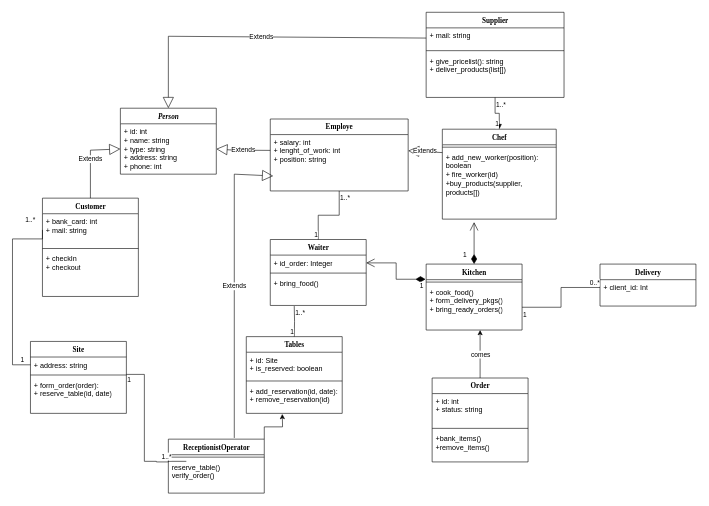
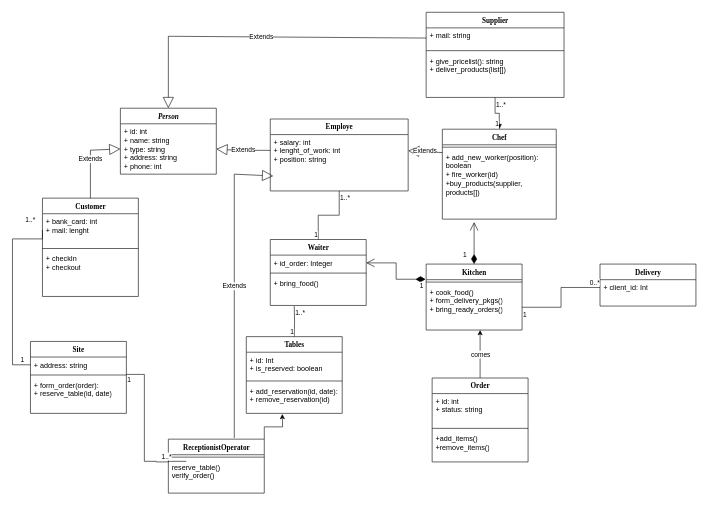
- <mxCell id="12" value="&lt;div&gt;+ bank_card: int&lt;br&gt;&lt;/div&gt;&lt;div&gt;+ mail: string&lt;/div&gt;&lt;div&gt;&lt;br&gt;&lt;/div&gt;&lt;div&gt;&lt;br&gt;&lt;/div&gt;" style="text;html=1;strokeColor=none;fillColor=none;align=left;verticalAlign=top;spacingLeft=4;spacingRight=4;whiteSpace=wrap;overflow=hidden;rotatable=0;points=[[0,0.5],[1,0.5]];portConstraint=eastwest;" vertex="1" parent="11"><mxGeometry y="26" width="160" height="54" as="geometry" /></mxCell>
+ <mxCell id="12" value="&lt;div&gt;+ bank_card: int&lt;br&gt;&lt;/div&gt;&lt;div&gt;+ mail: lenght&lt;/div&gt;&lt;div&gt;&lt;br&gt;&lt;/div&gt;&lt;div&gt;&lt;br&gt;&lt;/div&gt;" style="text;html=1;strokeColor=none;fillColor=none;align=left;verticalAlign=top;spacingLeft=4;spacingRight=4;whiteSpace=wrap;overflow=hidden;rotatable=0;points=[[0,0.5],[1,0.5]];portConstraint=eastwest;" vertex="1" parent="11"><mxGeometry y="26" width="160" height="54" as="geometry" /></mxCell>
- <mxCell id="20" value="&lt;div&gt;+ id: Site&lt;/div&gt;&lt;div&gt;+ is_reserved: boolean&lt;br&gt;&lt;/div&gt;&lt;div&gt;&lt;br&gt;&lt;/div&gt;&lt;div&gt;&lt;br&gt;&lt;/div&gt;" style="text;html=1;strokeColor=none;fillColor=none;align=left;verticalAlign=top;spacingLeft=4;spacingRight=4;whiteSpace=wrap;overflow=hidden;rotatable=0;points=[[0,0.5],[1,0.5]];portConstraint=eastwest;" vertex="1" parent="19"><mxGeometry y="26" width="160" height="44" as="geometry" /></mxCell>
+ <mxCell id="20" value="&lt;div&gt;+ id: Int&lt;/div&gt;&lt;div&gt;+ is_reserved: boolean&lt;br&gt;&lt;/div&gt;&lt;div&gt;&lt;br&gt;&lt;/div&gt;&lt;div&gt;&lt;br&gt;&lt;/div&gt;" style="text;html=1;strokeColor=none;fillColor=none;align=left;verticalAlign=top;spacingLeft=4;spacingRight=4;whiteSpace=wrap;overflow=hidden;rotatable=0;points=[[0,0.5],[1,0.5]];portConstraint=eastwest;" vertex="1" parent="19"><mxGeometry y="26" width="160" height="44" as="geometry" /></mxCell>
- <mxCell id="10" value="&lt;div&gt;+bank_items()&lt;/div&gt;&lt;div&gt;+remove_items()&lt;br&gt;&lt;/div&gt;" style="text;html=1;strokeColor=none;fillColor=none;align=left;verticalAlign=top;spacingLeft=4;spacingRight=4;whiteSpace=wrap;overflow=hidden;rotatable=0;points=[[0,0.5],[1,0.5]];portConstraint=eastwest;" vertex="1" parent="7"><mxGeometry y="88" width="160" height="42" as="geometry" /></mxCell>
+ <mxCell id="10" value="&lt;div&gt;+add_items()&lt;/div&gt;&lt;div&gt;+remove_items()&lt;br&gt;&lt;/div&gt;" style="text;html=1;strokeColor=none;fillColor=none;align=left;verticalAlign=top;spacingLeft=4;spacingRight=4;whiteSpace=wrap;overflow=hidden;rotatable=0;points=[[0,0.5],[1,0.5]];portConstraint=eastwest;" vertex="1" parent="7"><mxGeometry y="88" width="160" height="42" as="geometry" /></mxCell>
